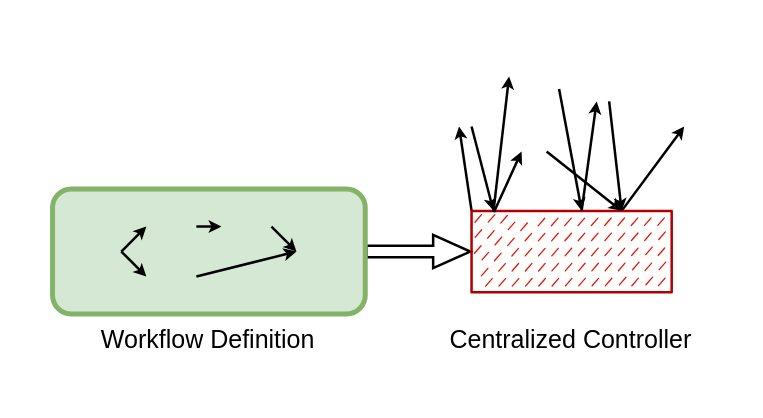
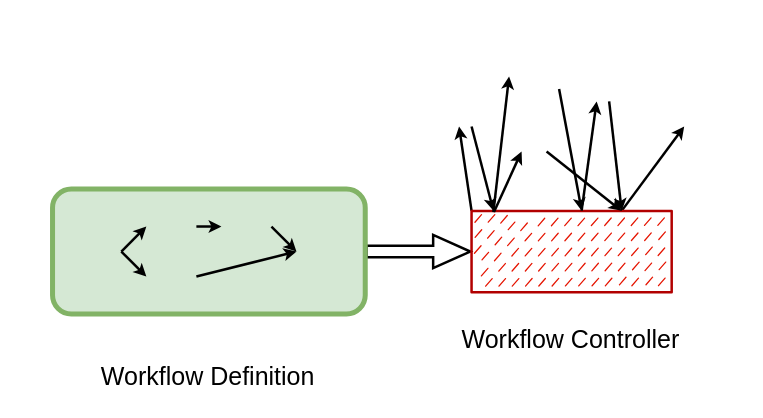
- <mxCell id="14" value="&lt;font style=&quot;font-size: 10px&quot;&gt;Workflow Definition&lt;/font&gt;" style="text;html=1;strokeColor=none;fillColor=none;align=center;verticalAlign=middle;whiteSpace=wrap;rounded=0;shadow=0;glass=0;sketch=0;fillStyle=solid;" vertex="1" parent="1"><mxGeometry x="28" y="125" width="110" height="20" as="geometry" /></mxCell>
+ <mxCell id="14" value="&lt;font style=&quot;font-size: 10px&quot;&gt;Workflow Definition&lt;/font&gt;" style="text;html=1;strokeColor=none;fillColor=none;align=center;verticalAlign=middle;whiteSpace=wrap;rounded=0;shadow=0;glass=0;sketch=0;fillStyle=solid;" vertex="1" parent="1"><mxGeometry x="28" y="140" width="110" height="20" as="geometry" /></mxCell>
- <mxCell id="18" value="&lt;font style=&quot;font-size: 10px&quot;&gt;Centralized Controller&lt;br&gt;&lt;/font&gt;" style="text;html=1;strokeColor=none;fillColor=none;align=center;verticalAlign=middle;whiteSpace=wrap;rounded=0;shadow=0;glass=0;sketch=0;fillStyle=solid;" vertex="1" parent="1"><mxGeometry x="173" y="125" width="110" height="20" as="geometry" /></mxCell>
+ <mxCell id="18" value="&lt;font style=&quot;font-size: 10px&quot;&gt;Workflow Controller&lt;br&gt;&lt;/font&gt;" style="text;html=1;strokeColor=none;fillColor=none;align=center;verticalAlign=middle;whiteSpace=wrap;rounded=0;shadow=0;glass=0;sketch=0;fillStyle=solid;" vertex="1" parent="1"><mxGeometry x="173" y="125" width="110" height="20" as="geometry" /></mxCell>
